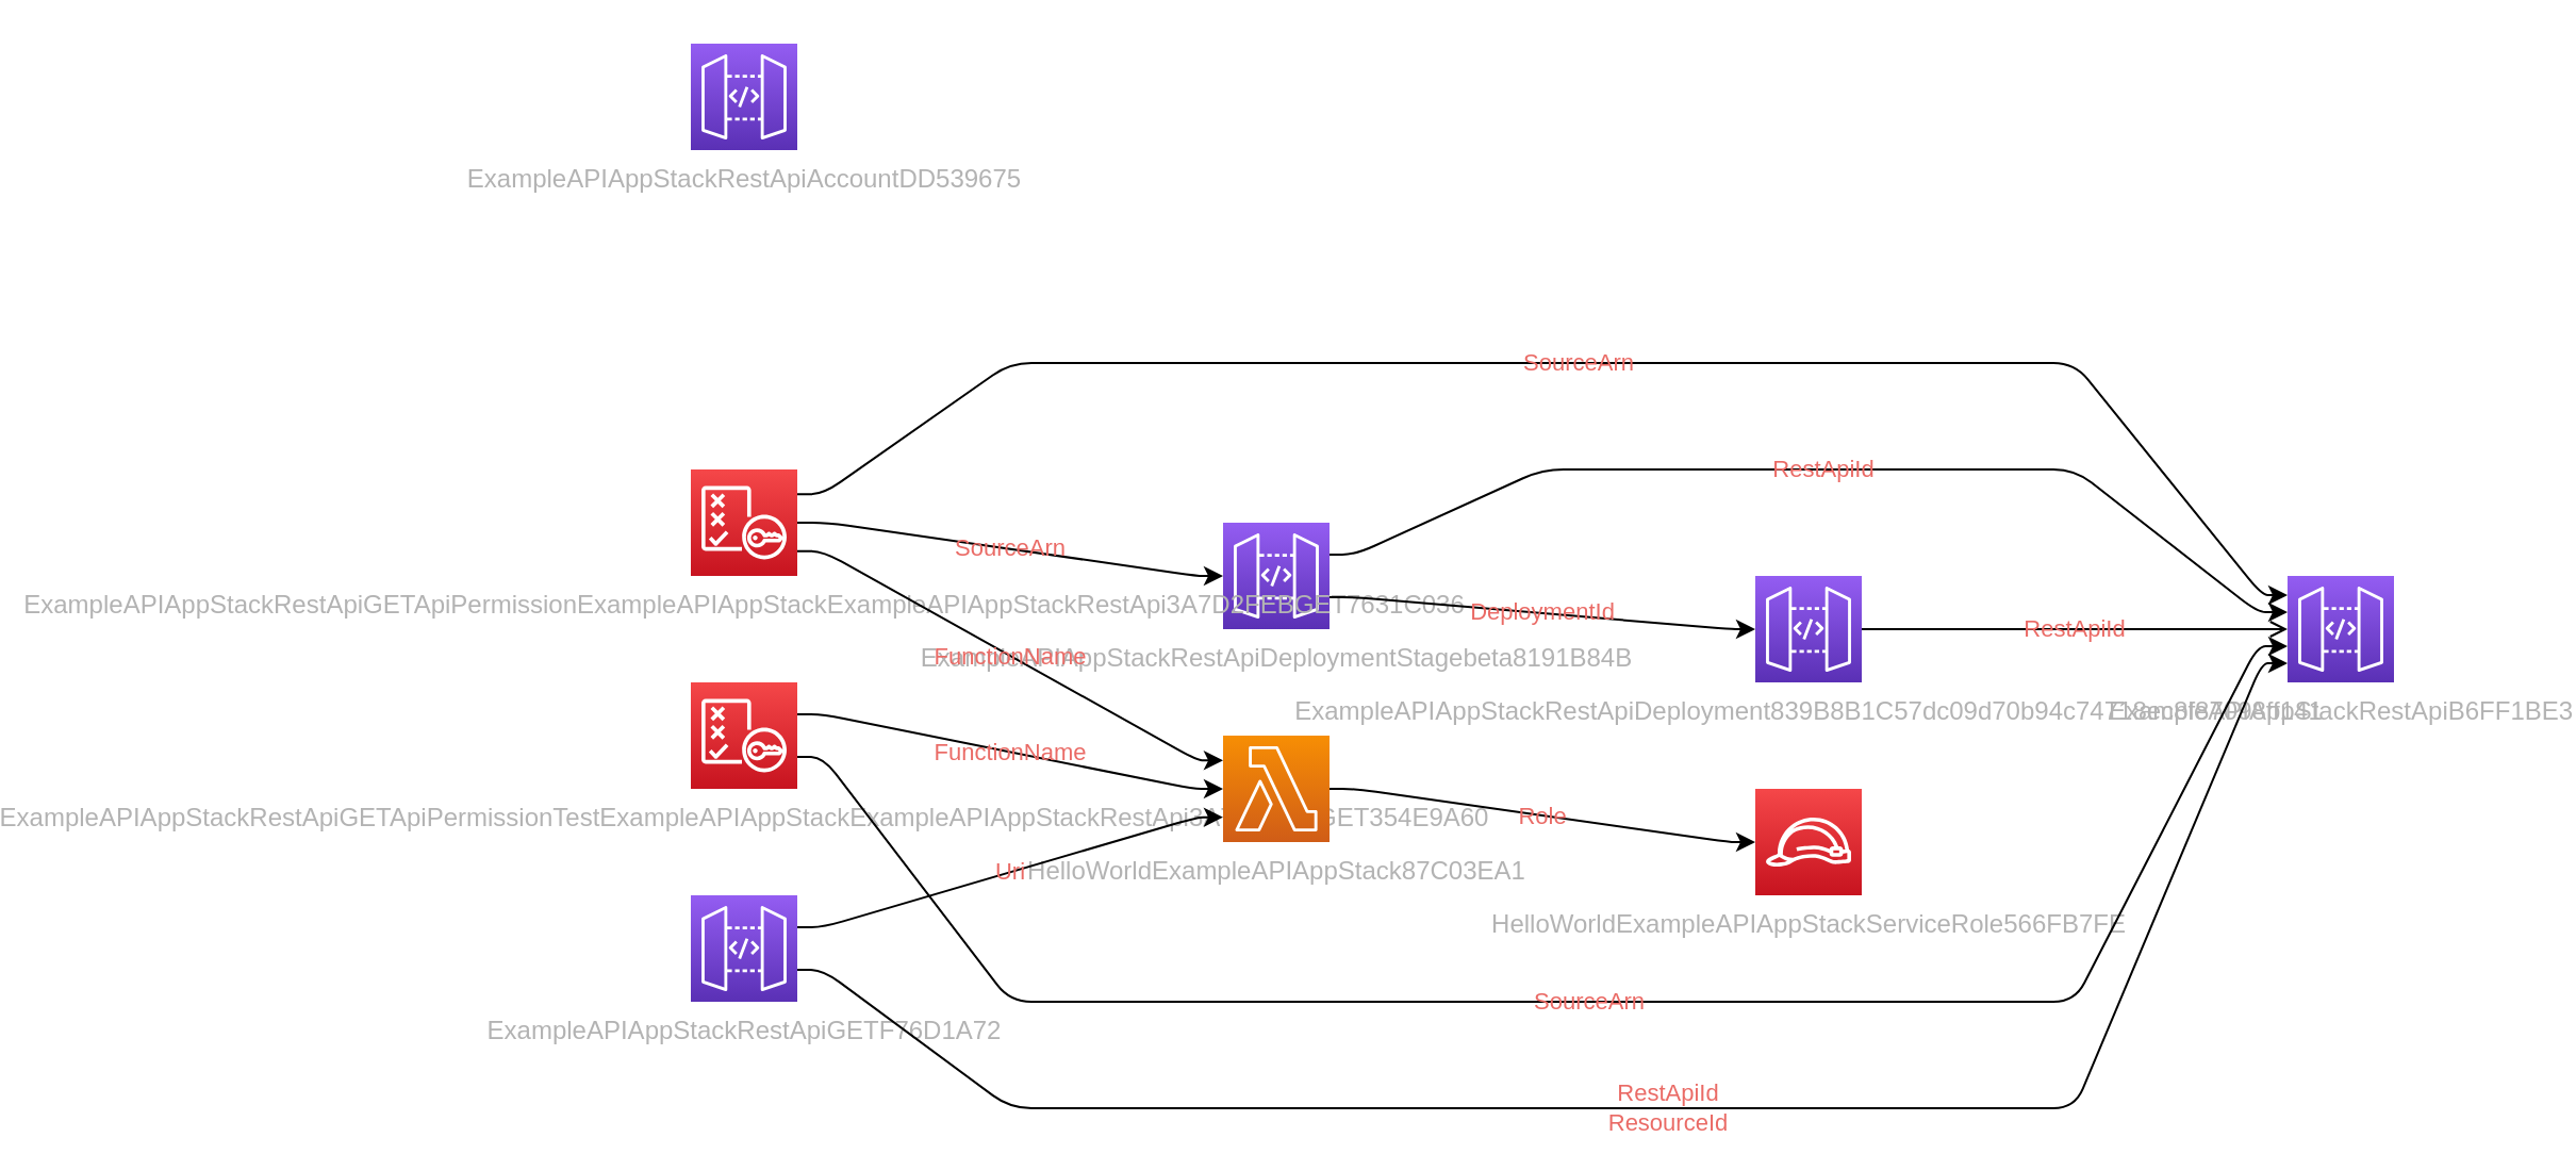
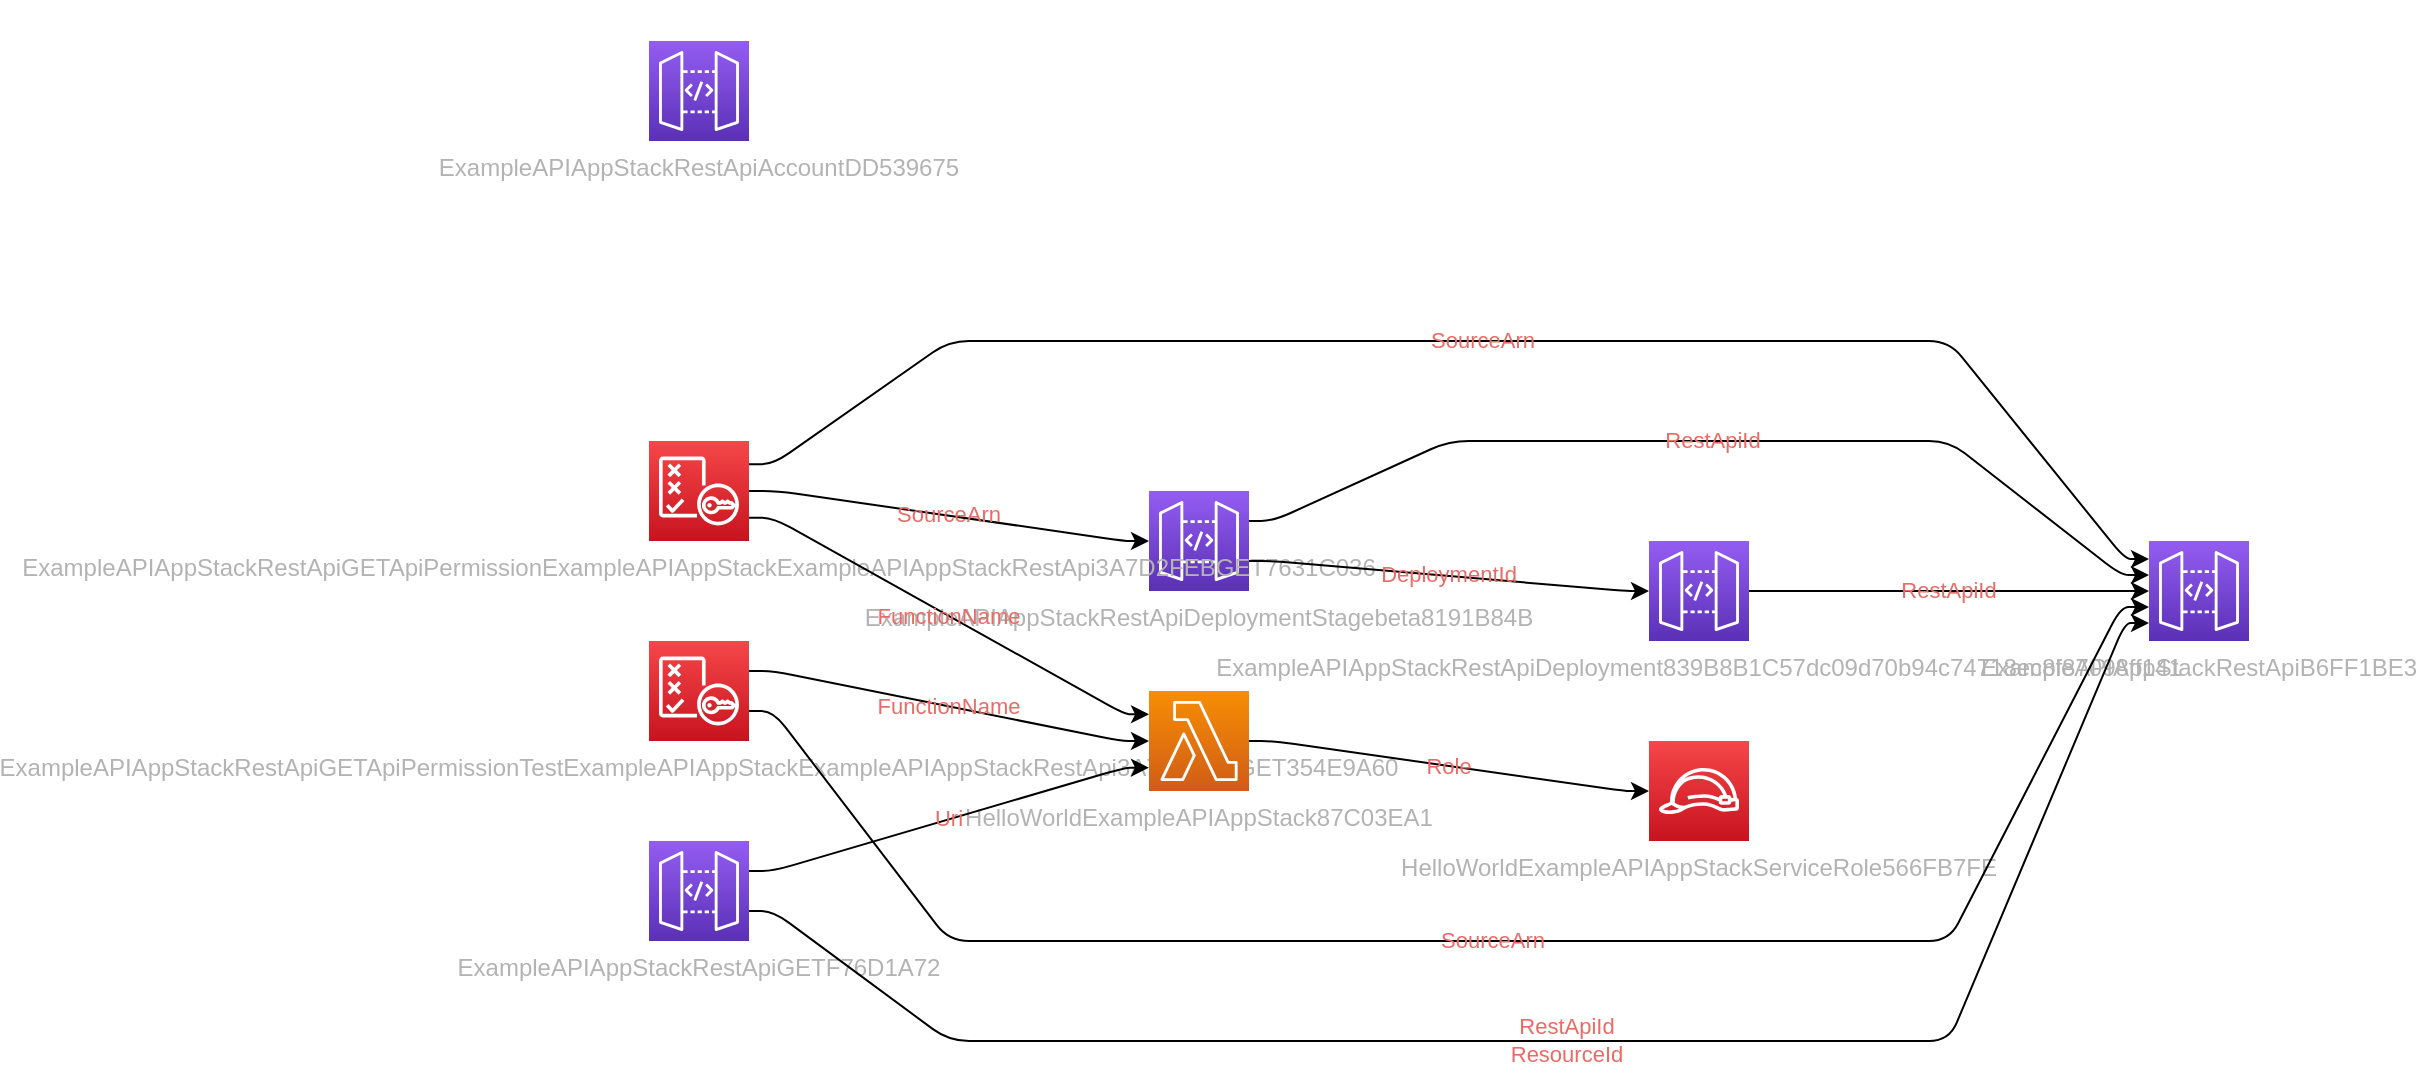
- <mxCell id="11" value="RestApiId" style="edgeStyle=orthogonalEdgeStyle;rounded=1;orthogonalLoop=1;jettySize=auto;html=1;labelBackgroundColor=none;fontColor=#EA6B66;noEdgeStyle=1;orthogonal=1;endArrow=open;" edge="1" parent="1" source="4" target="2"><mxGeometry relative="1" as="geometry"><Array as="points"><mxPoint x="582" y="295" /><mxPoint x="754" y="295" /></Array></mxGeometry></mxCell>
+ <mxCell id="11" value="RestApiId" style="edgeStyle=orthogonalEdgeStyle;rounded=1;orthogonalLoop=1;jettySize=auto;html=1;labelBackgroundColor=none;fontColor=#EA6B66;noEdgeStyle=1;orthogonal=1;" edge="1" parent="1" source="4" target="2"><mxGeometry relative="1" as="geometry"><Array as="points"><mxPoint x="582" y="295" /><mxPoint x="754" y="295" /></Array></mxGeometry></mxCell>
